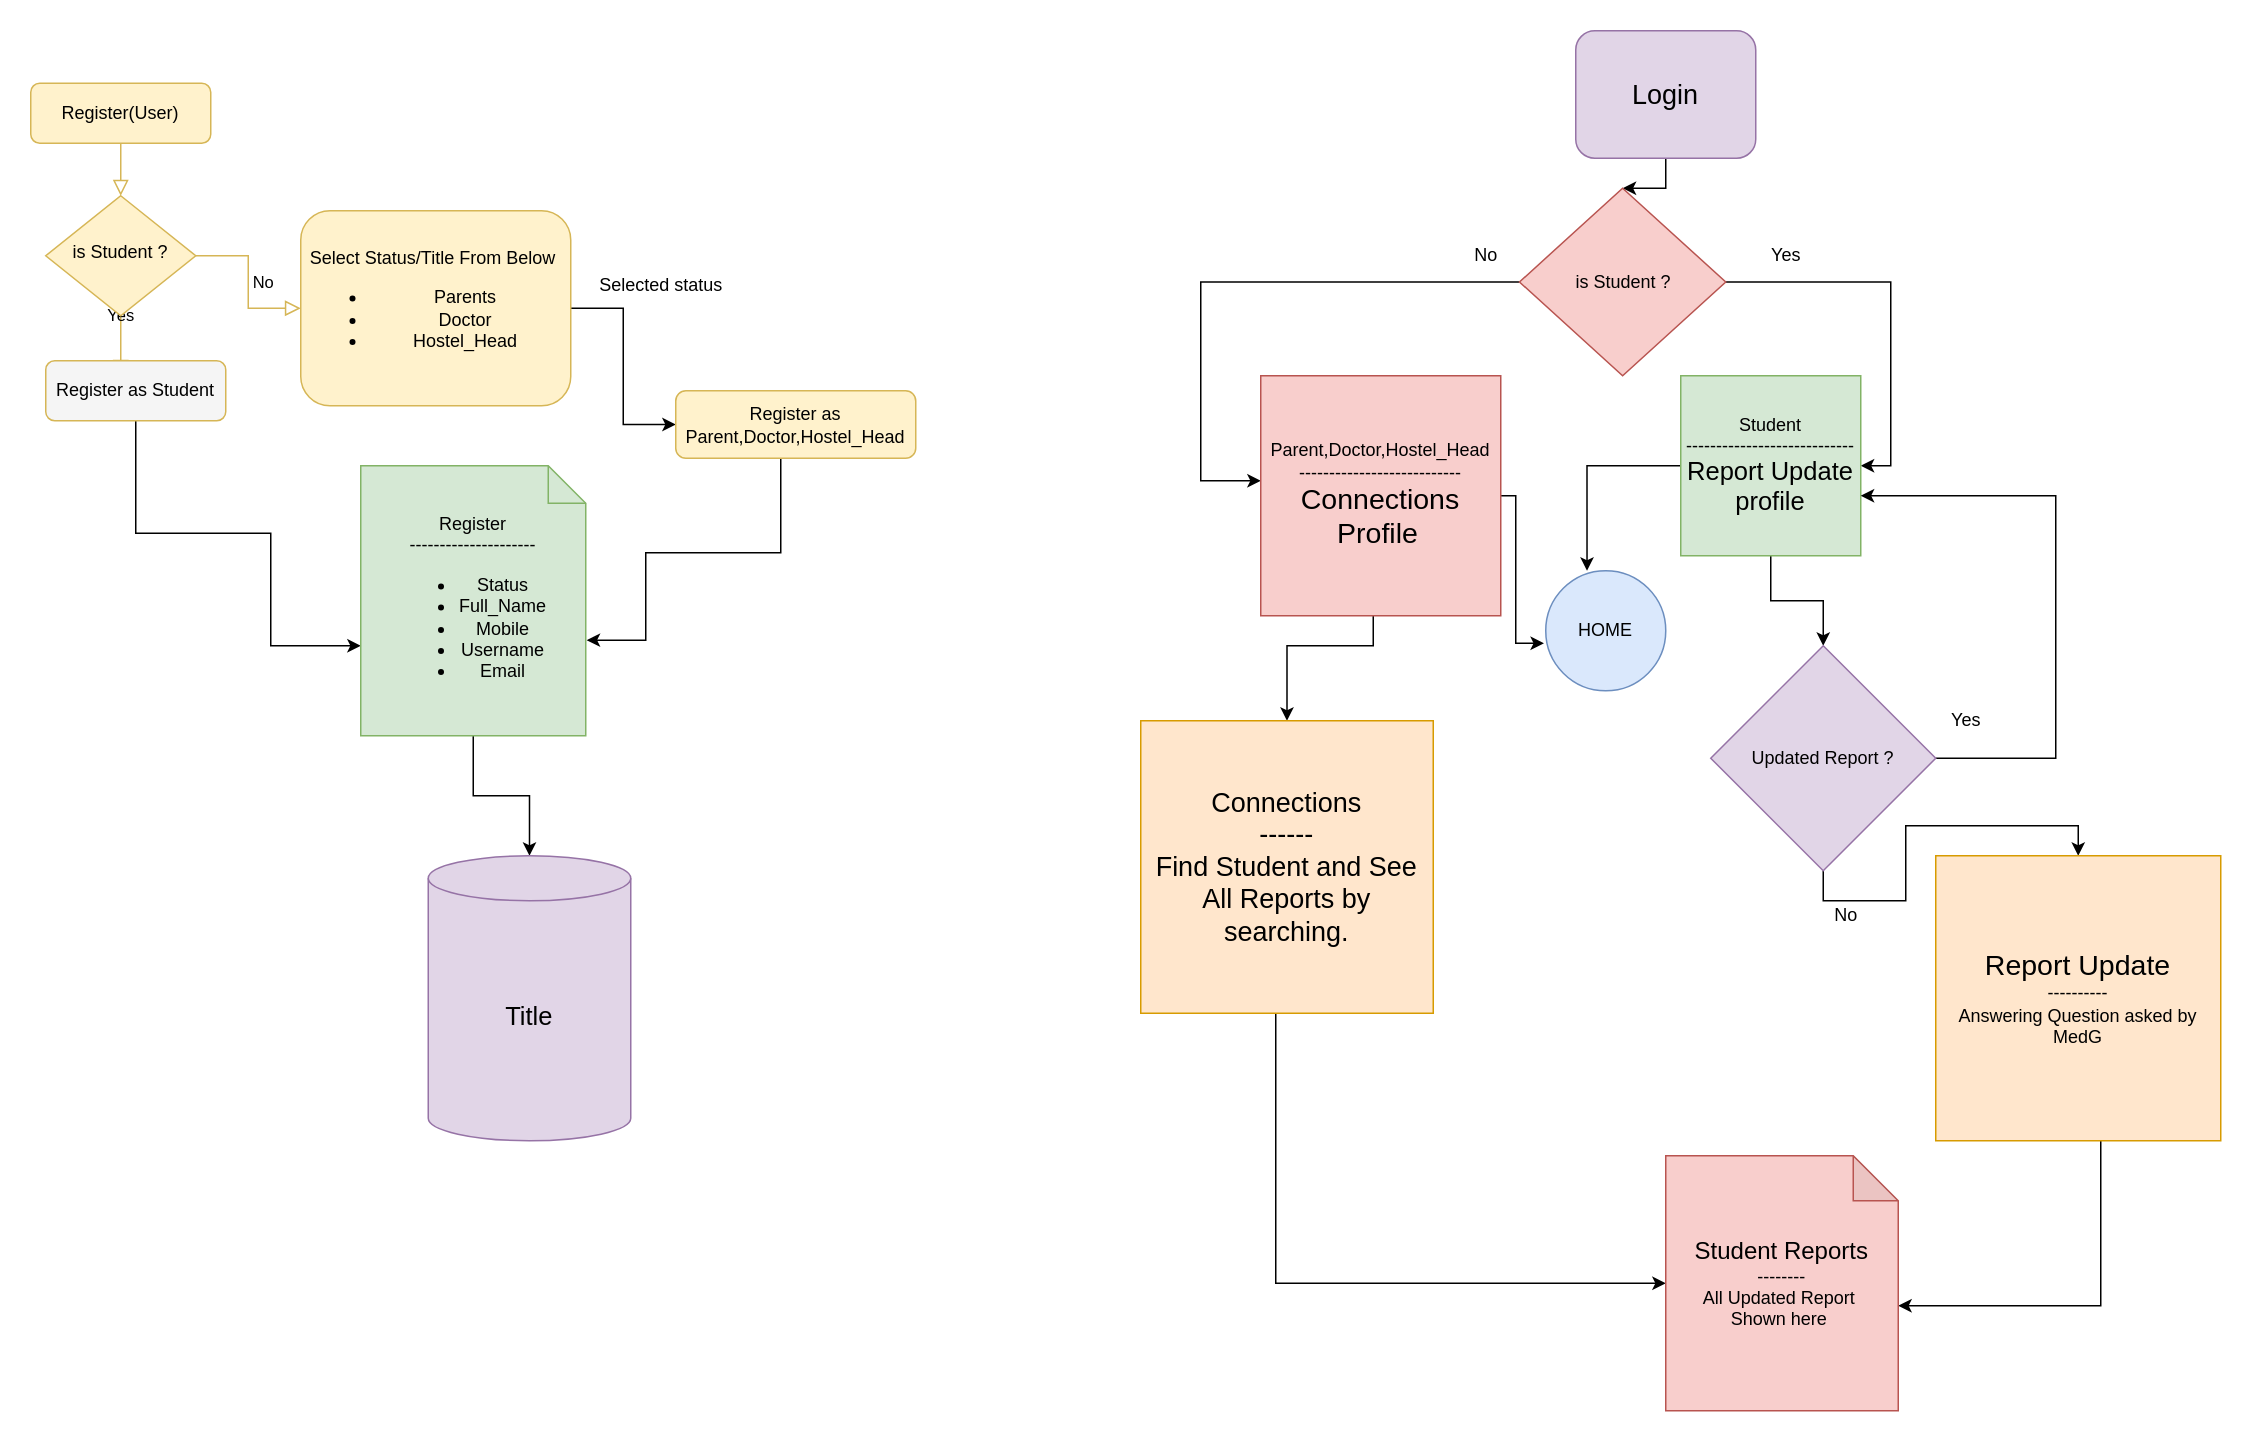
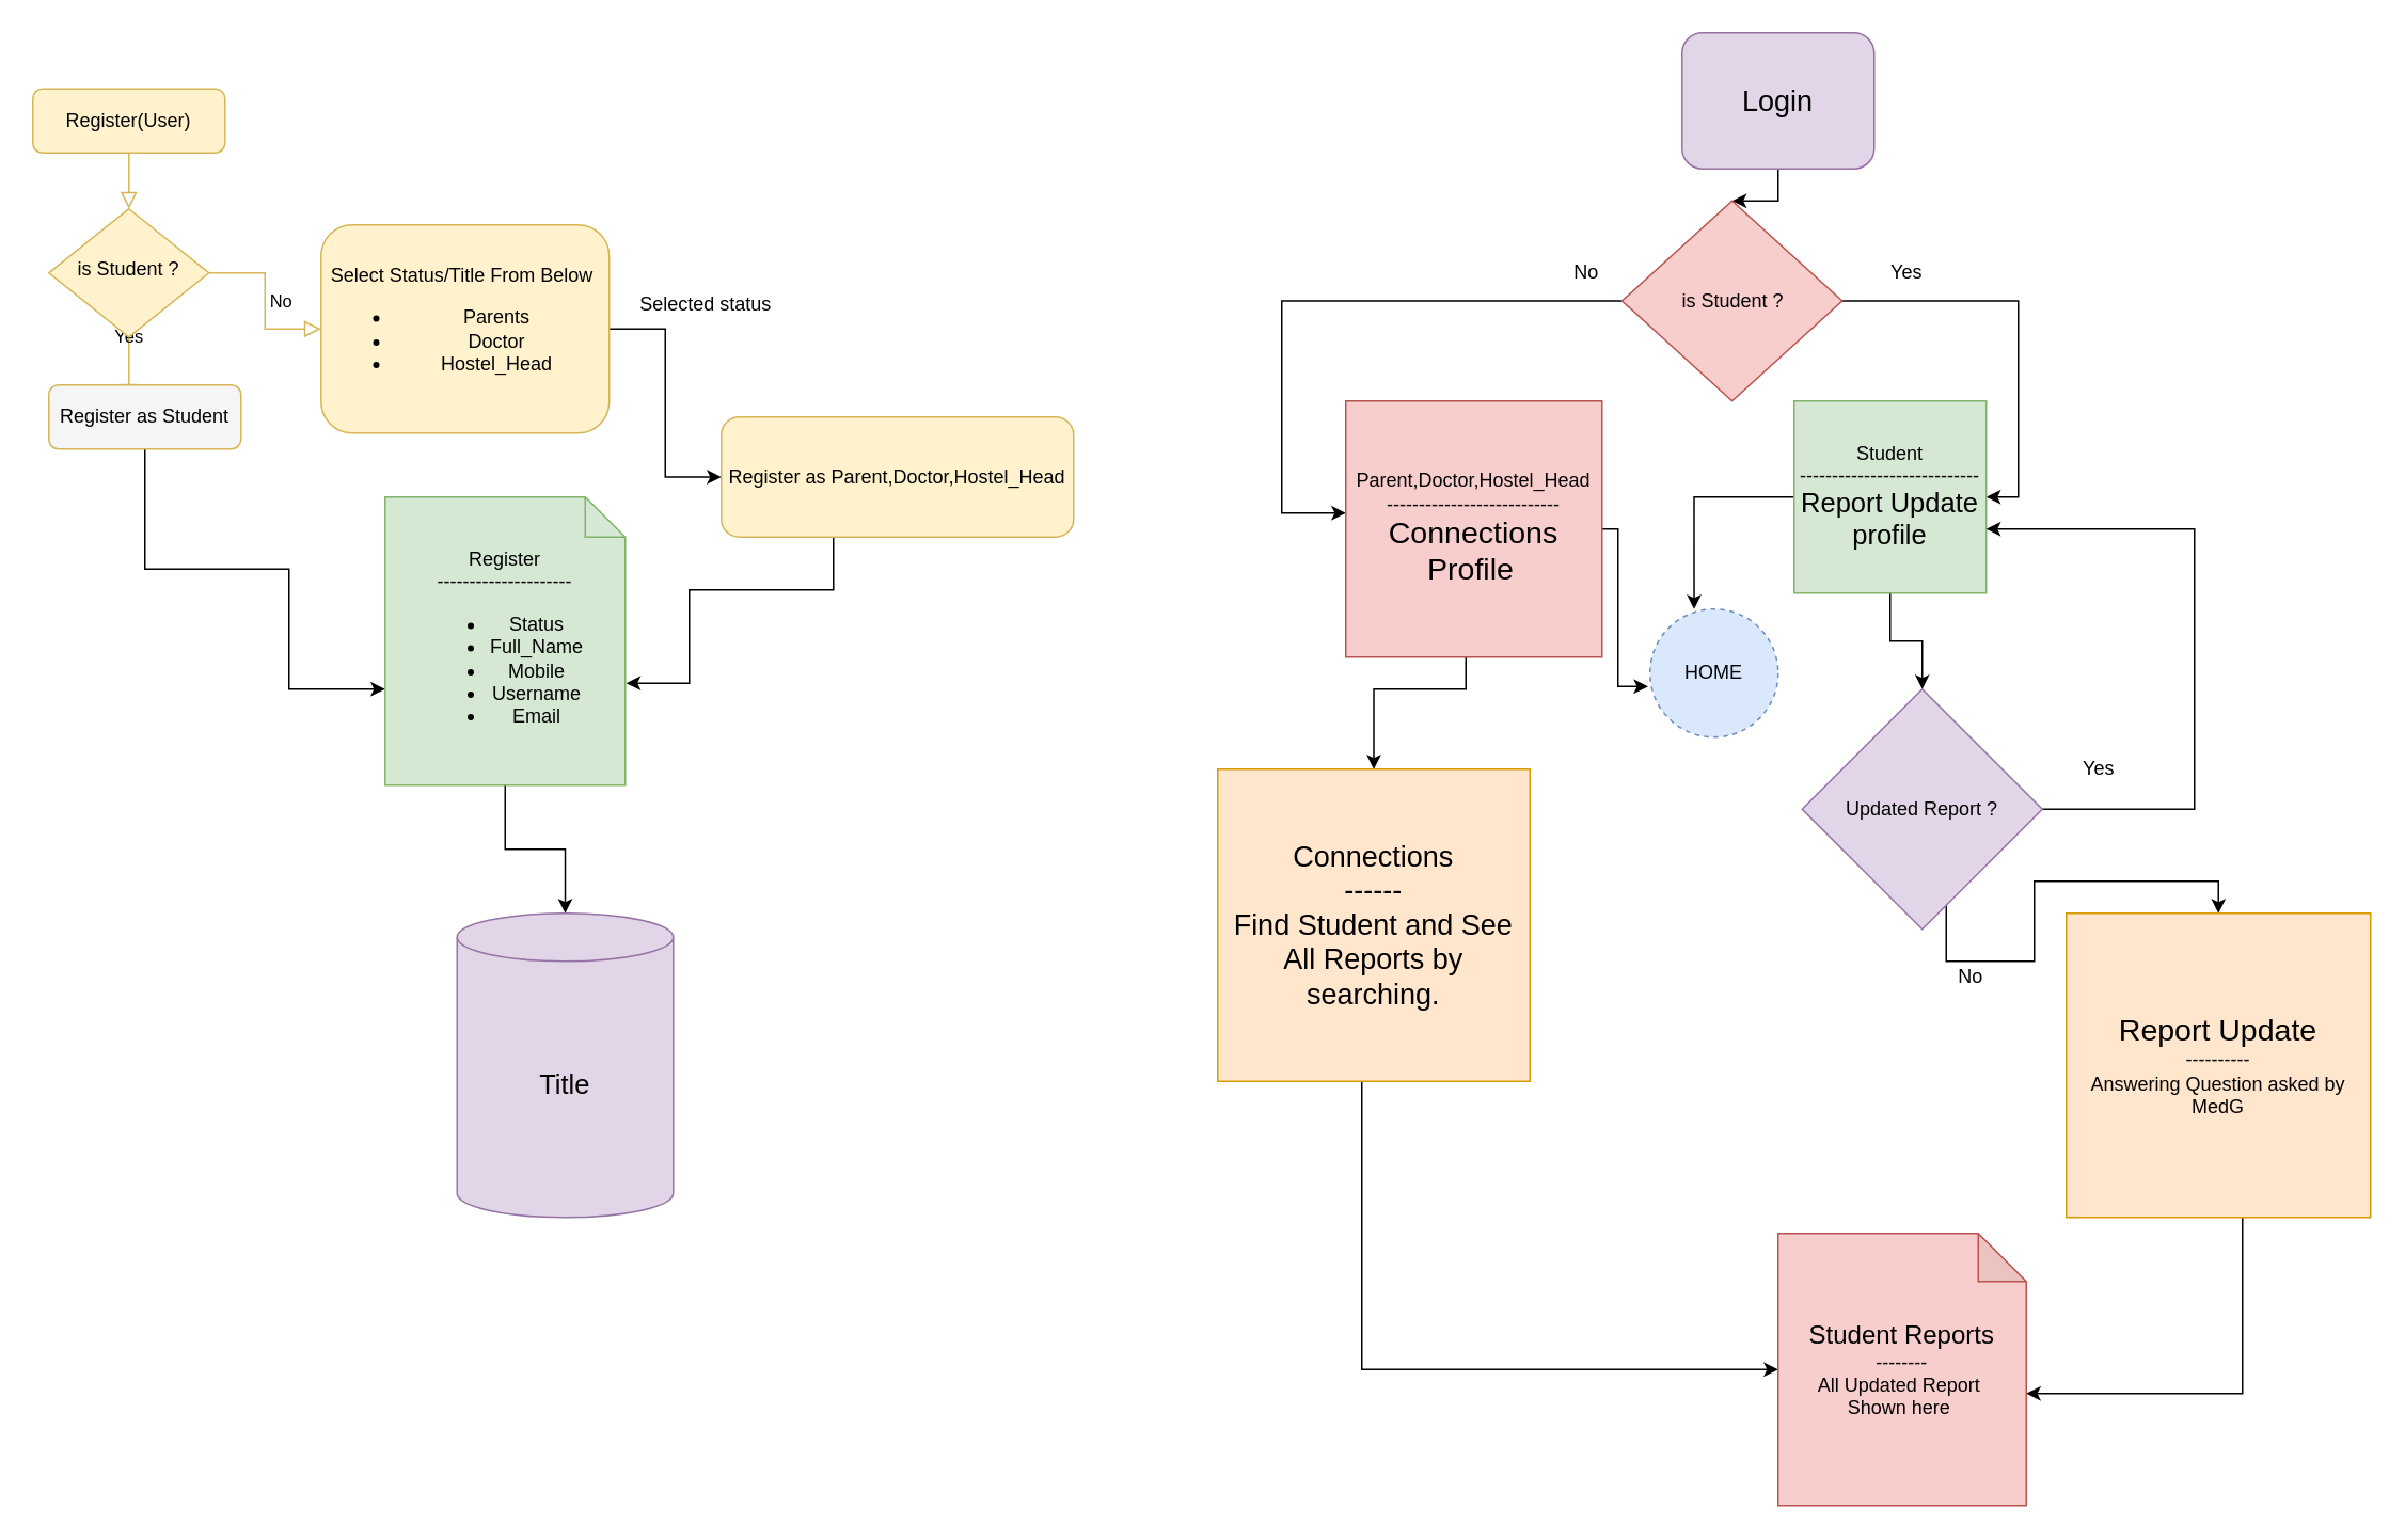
- <mxCell id="12" value="Register as Parent,Doctor,Hostel_Head" style="whiteSpace=wrap;html=1;rounded=1;shadow=0;strokeColor=#d6b656;strokeWidth=1;fillColor=#fff2cc;glass=0;" parent="1" vertex="1"><mxGeometry x="450" y="260" width="160" height="45" as="geometry" /></mxCell>
+ <mxCell id="12" value="Register as Parent,Doctor,Hostel_Head" style="whiteSpace=wrap;html=1;rounded=1;shadow=0;strokeColor=#d6b656;strokeWidth=1;fillColor=#fff2cc;glass=0;" parent="1" vertex="1"><mxGeometry x="450" y="260" width="220" height="75" as="geometry" /></mxCell>
- <mxCell id="29" value="HOME" style="ellipse;whiteSpace=wrap;html=1;aspect=fixed;fillColor=#dae8fc;strokeColor=#6c8ebf;" parent="1" vertex="1"><mxGeometry x="1030" y="380" width="80" height="80" as="geometry" /></mxCell>
+ <mxCell id="29" value="HOME" style="ellipse;whiteSpace=wrap;html=1;aspect=fixed;fillColor=#dae8fc;strokeColor=#6c8ebf;dashed=1;" parent="1" vertex="1"><mxGeometry x="1030" y="380" width="80" height="80" as="geometry" /></mxCell>
- <mxCell id="32" value="Updated Report ?" style="rhombus;whiteSpace=wrap;html=1;fillColor=#e1d5e7;strokeColor=#9673a6;" parent="1" vertex="1"><mxGeometry x="1140" y="430" width="150" height="150" as="geometry" /></mxCell>
+ <mxCell id="32" value="Updated Report ?" style="rhombus;whiteSpace=wrap;html=1;fillColor=#e1d5e7;strokeColor=#9673a6;" parent="1" vertex="1"><mxGeometry x="1125" y="430" width="150" height="150" as="geometry" /></mxCell>
